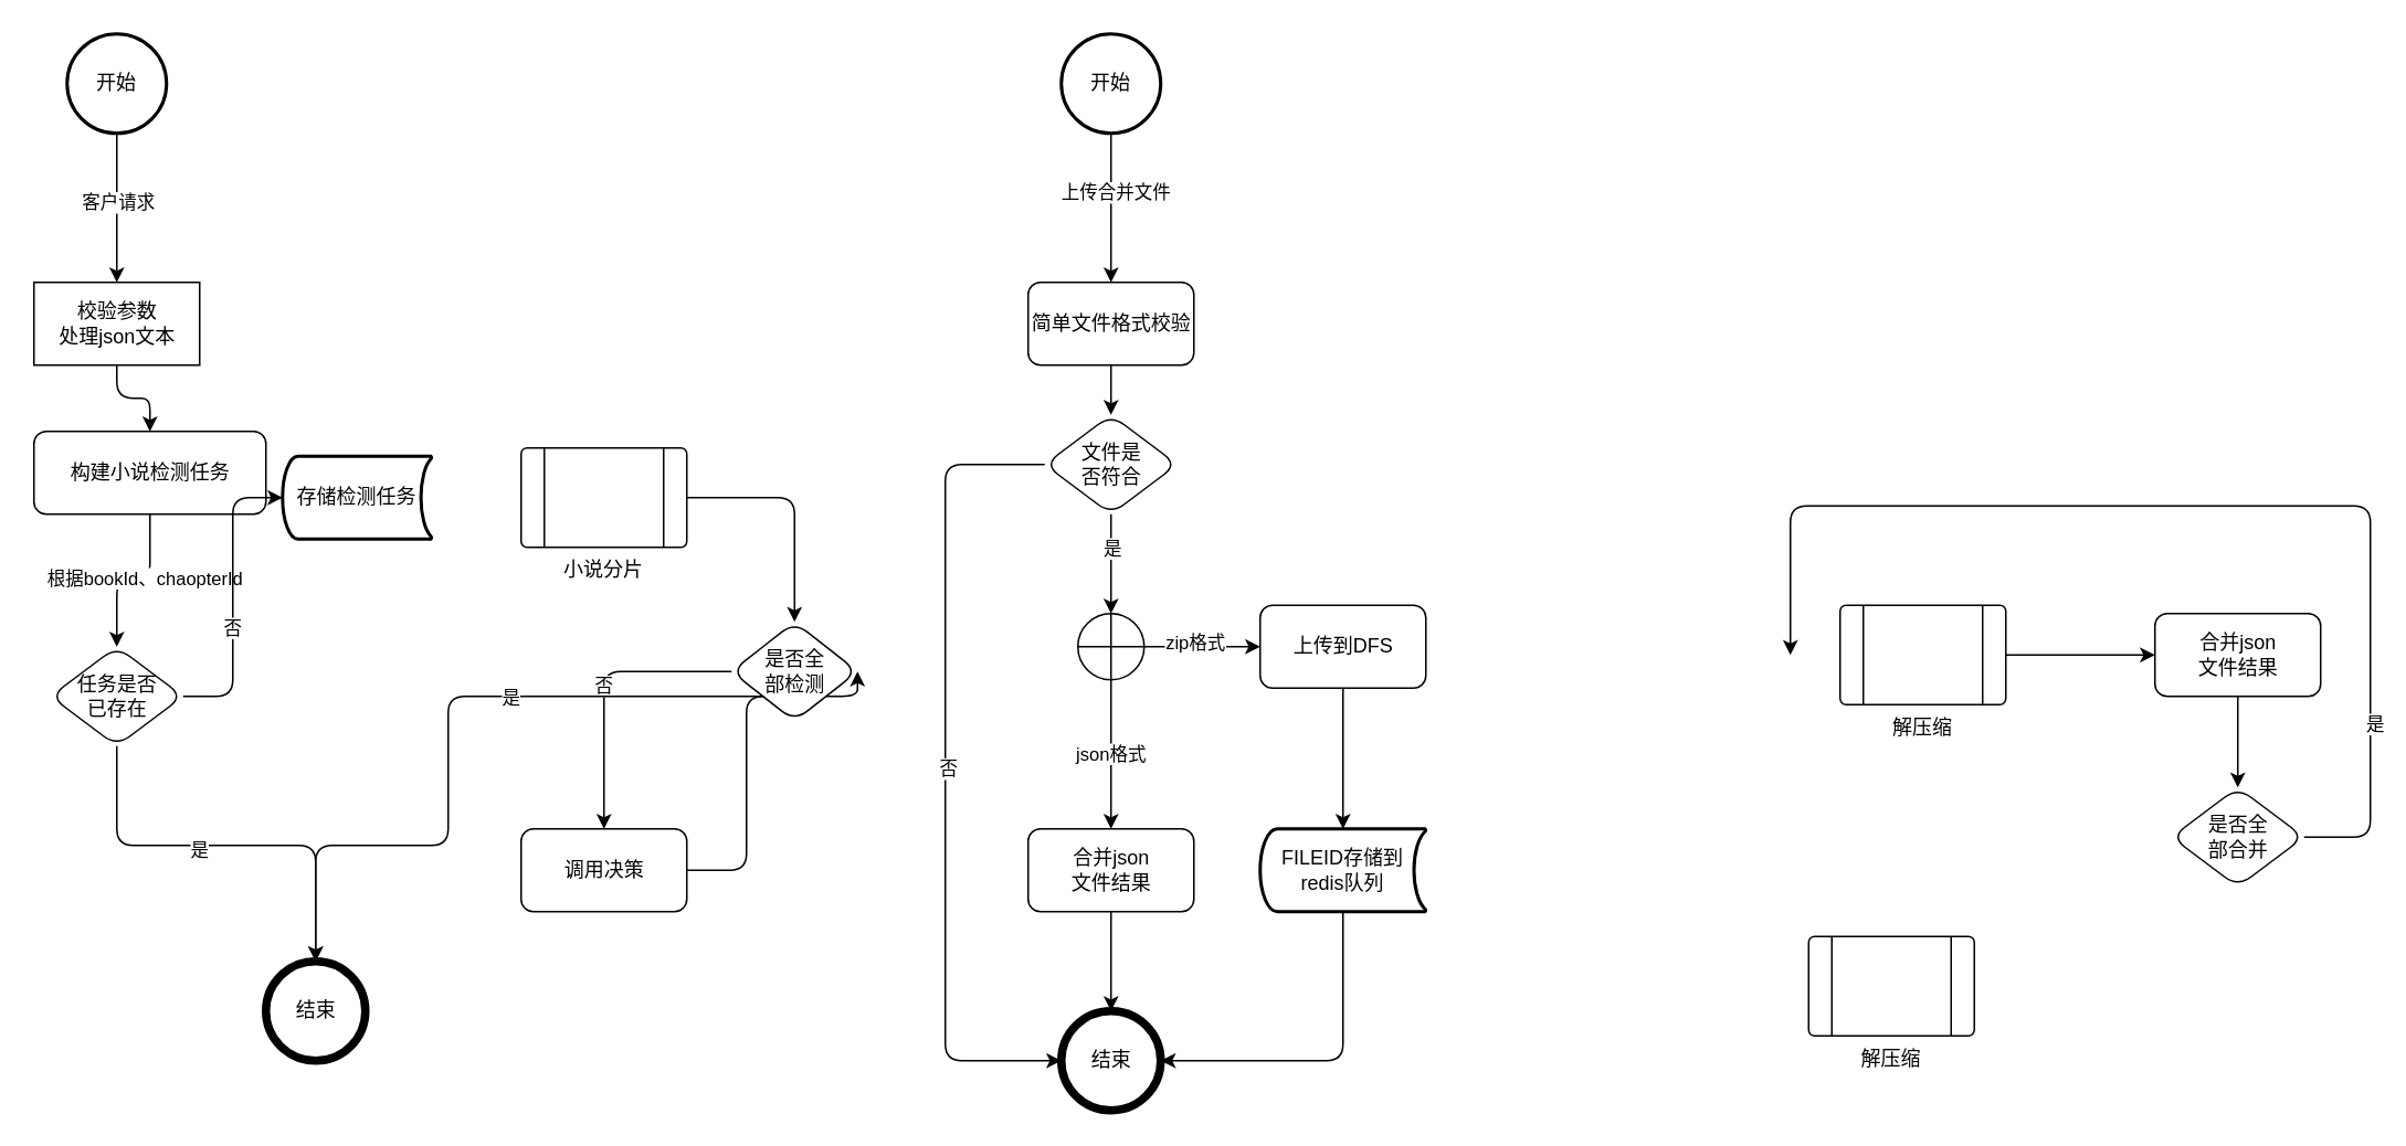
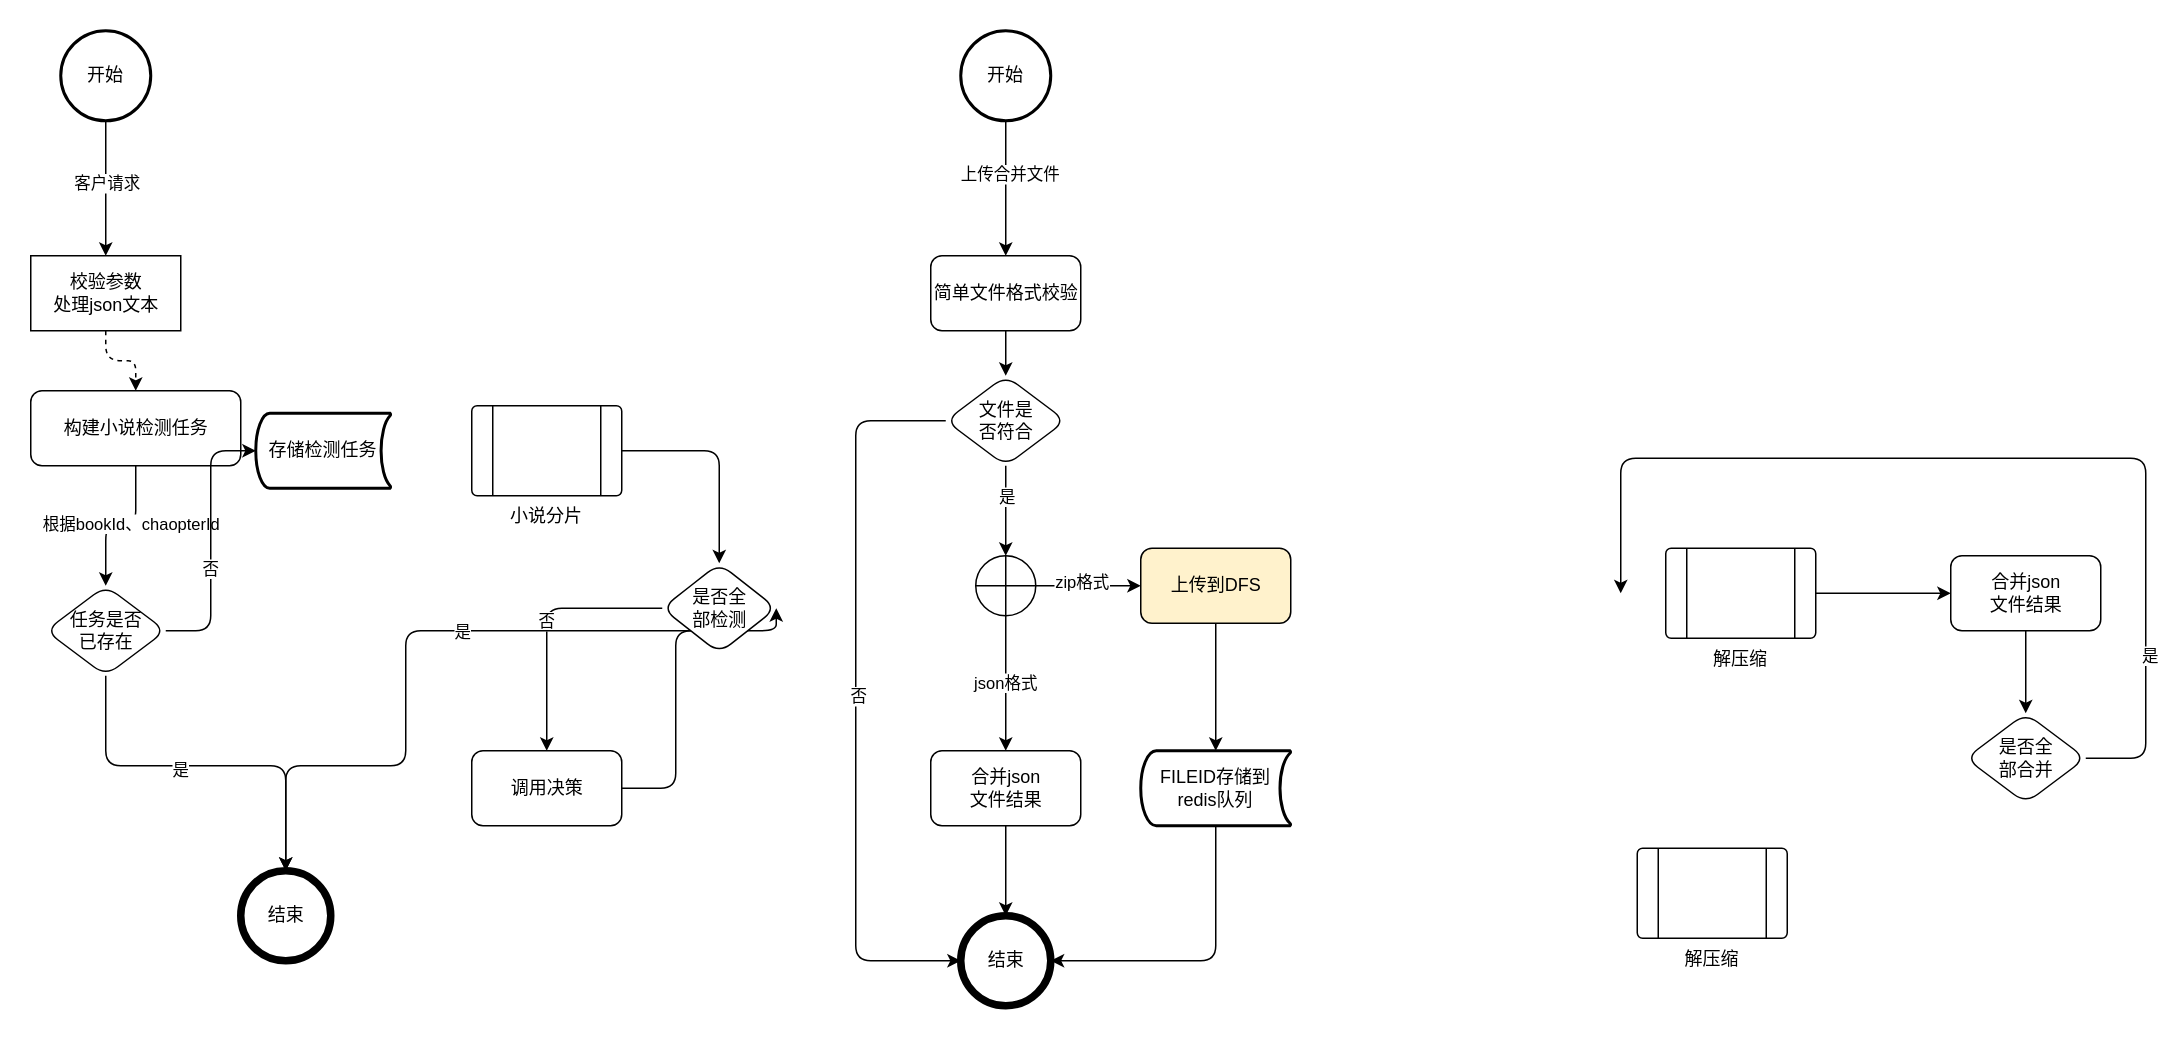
- <mxCell id="5" style="edgeStyle=orthogonalEdgeStyle;orthogonalLoop=1;jettySize=auto;html=1;entryX=0.5;entryY=0;entryDx=0;entryDy=0;" edge="1" parent="1" source="6" target="9"><mxGeometry relative="1" as="geometry" /></mxCell>
+ <mxCell id="5" style="edgeStyle=orthogonalEdgeStyle;orthogonalLoop=1;jettySize=auto;html=1;entryX=0.5;entryY=0;entryDx=0;entryDy=0;dashed=1;" edge="1" parent="1" source="6" target="9"><mxGeometry relative="1" as="geometry" /></mxCell>
- <mxCell id="50" value="上传到DFS" style="html=1;dashed=0;whitespace=wrap;rounded=1;" vertex="1" parent="1"><mxGeometry x="760" y="365" width="100" height="50" as="geometry" /></mxCell>
+ <mxCell id="50" value="上传到DFS" style="html=1;dashed=0;whitespace=wrap;rounded=1;fillColor=#fff2cc;" vertex="1" parent="1"><mxGeometry x="760" y="365" width="100" height="50" as="geometry" /></mxCell>
